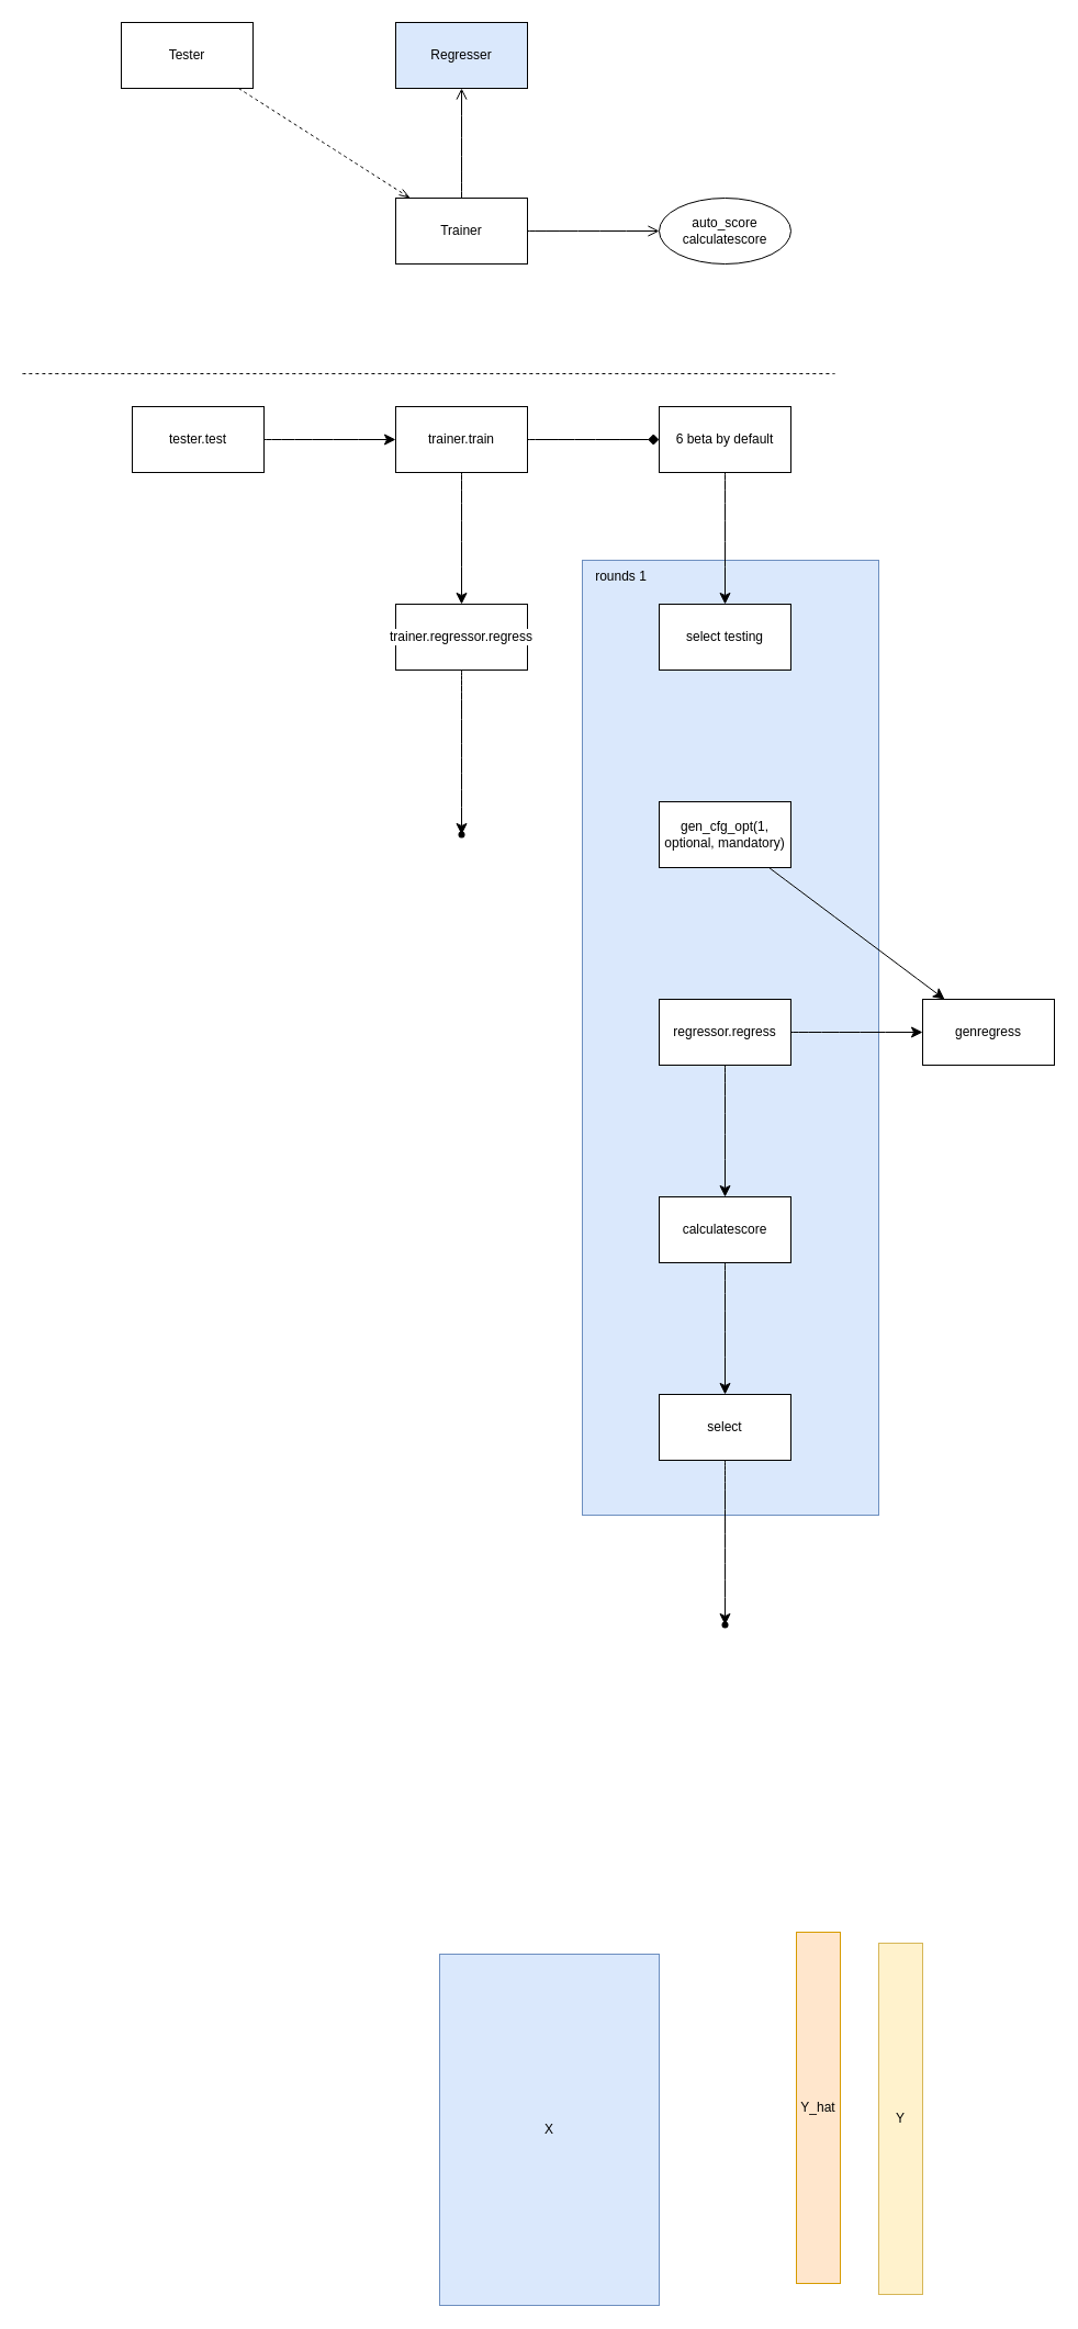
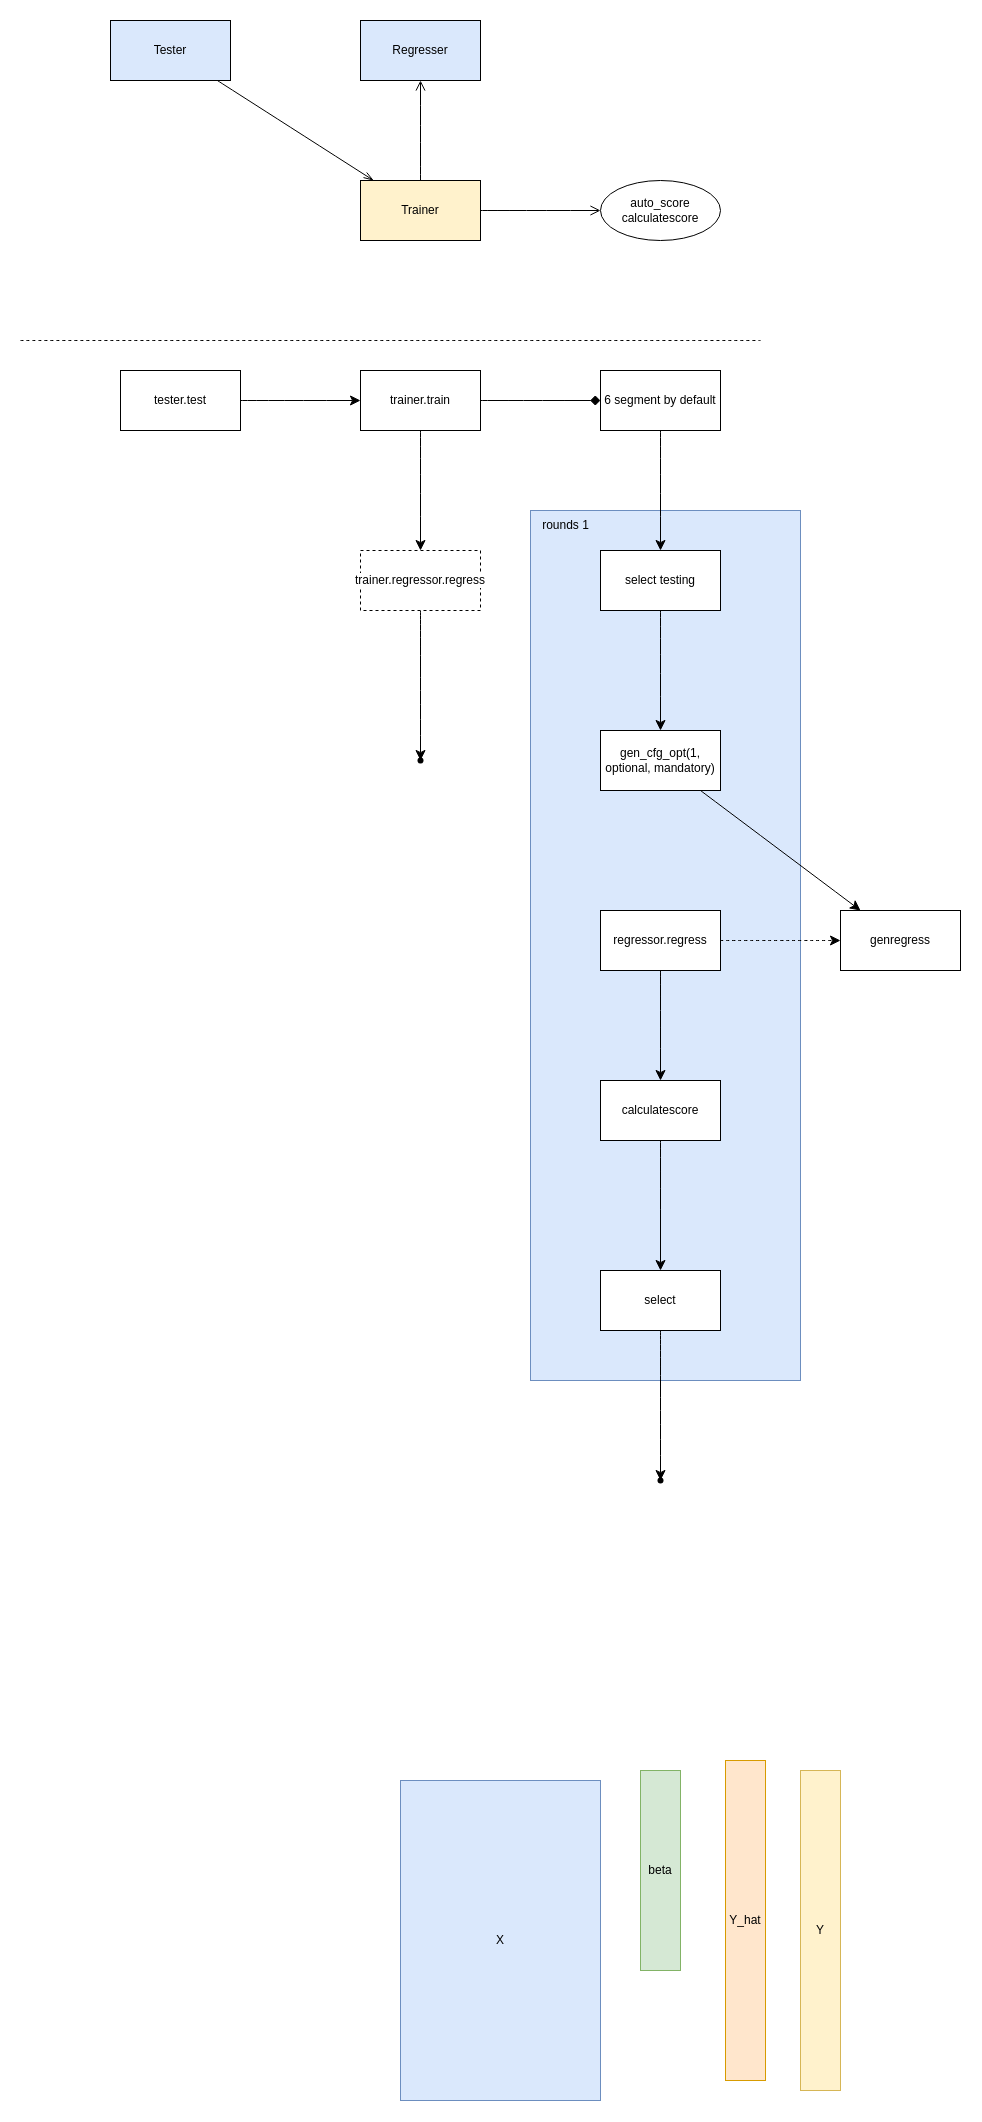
- <mxCell id="9" value="&lt;div&gt;Tester&lt;/div&gt;" style="rounded=0;whiteSpace=wrap;html=1;" vertex="1" parent="1"><mxGeometry x="110" y="20" width="120" height="60" as="geometry" /></mxCell>
+ <mxCell id="9" value="&lt;div&gt;Tester&lt;/div&gt;" style="rounded=0;whiteSpace=wrap;html=1;fillColor=#dae8fc;" vertex="1" parent="1"><mxGeometry x="110" y="20" width="120" height="60" as="geometry" /></mxCell>
- <mxCell id="8" style="edgeStyle=none;curved=1;rounded=0;orthogonalLoop=1;jettySize=auto;html=1;fontSize=12;startSize=8;endSize=8;endArrow=openThin;endFill=0;dashed=1;" edge="1" parent="1" source="9" target="6"><mxGeometry relative="1" as="geometry" /></mxCell>
+ <mxCell id="8" style="edgeStyle=none;curved=1;rounded=0;orthogonalLoop=1;jettySize=auto;html=1;fontSize=12;startSize=8;endSize=8;endArrow=openThin;endFill=0;" edge="1" parent="1" source="9" target="6"><mxGeometry relative="1" as="geometry" /></mxCell>
- <mxCell id="6" value="Trainer" style="rounded=0;whiteSpace=wrap;html=1;" vertex="1" parent="1"><mxGeometry x="360" y="180" width="120" height="60" as="geometry" /></mxCell>
+ <mxCell id="6" value="Trainer" style="rounded=0;whiteSpace=wrap;html=1;fillColor=#fff2cc;" vertex="1" parent="1"><mxGeometry x="360" y="180" width="120" height="60" as="geometry" /></mxCell>
- <mxCell id="20" value="6 beta by default" style="whiteSpace=wrap;html=1;rounded=0;" vertex="1" parent="1"><mxGeometry x="600" y="370" width="120" height="60" as="geometry" /></mxCell>
+ <mxCell id="20" value="6 segment by default" style="whiteSpace=wrap;html=1;rounded=0;" vertex="1" parent="1"><mxGeometry x="600" y="370" width="120" height="60" as="geometry" /></mxCell>
- <mxCell id="17" value="trainer.regressor.regress" style="whiteSpace=wrap;html=1;rounded=0;labelBackgroundColor=default;" vertex="1" parent="1"><mxGeometry x="360" y="550" width="120" height="60" as="geometry" /></mxCell>
+ <mxCell id="17" value="trainer.regressor.regress" style="whiteSpace=wrap;html=1;rounded=0;labelBackgroundColor=default;dashed=1;" vertex="1" parent="1"><mxGeometry x="360" y="550" width="120" height="60" as="geometry" /></mxCell>
+ <mxCell id="21" value="" style="edgeStyle=none;curved=1;rounded=0;orthogonalLoop=1;jettySize=auto;html=1;fontFamily=Helvetica;fontSize=12;fontColor=default;startSize=8;endSize=8;" edge="1" parent="1" source="22" target="33"><mxGeometry relative="1" as="geometry" /></mxCell>
- <mxCell id="24" value="" style="edgeStyle=none;curved=1;rounded=0;orthogonalLoop=1;jettySize=auto;html=1;fontFamily=Helvetica;fontSize=12;fontColor=default;startSize=8;endSize=8;" edge="1" parent="1" source="25" target="31"><mxGeometry relative="1" as="geometry" /></mxCell>
+ <mxCell id="24" value="" style="edgeStyle=none;curved=1;rounded=0;orthogonalLoop=1;jettySize=auto;html=1;fontFamily=Helvetica;fontSize=12;fontColor=default;startSize=8;endSize=8;dashed=1;" edge="1" parent="1" source="25" target="31"><mxGeometry relative="1" as="geometry" /></mxCell>
- <mxCell id="27" value="calculatescore" style="whiteSpace=wrap;html=1;rounded=0;" vertex="1" parent="1"><mxGeometry x="600" y="1090" width="120" height="60" as="geometry" /></mxCell>
+ <mxCell id="27" value="calculatescore" style="whiteSpace=wrap;html=1;rounded=0;" vertex="1" parent="1"><mxGeometry x="600" y="1080" width="120" height="60" as="geometry" /></mxCell>
+ <mxCell id="37" value="beta" style="rounded=0;whiteSpace=wrap;html=1;strokeColor=#82b366;align=center;verticalAlign=middle;fontFamily=Helvetica;fontSize=12;fillColor=#d5e8d4;" vertex="1" parent="1"><mxGeometry x="640" y="1770" width="40" height="200" as="geometry" /></mxCell>
